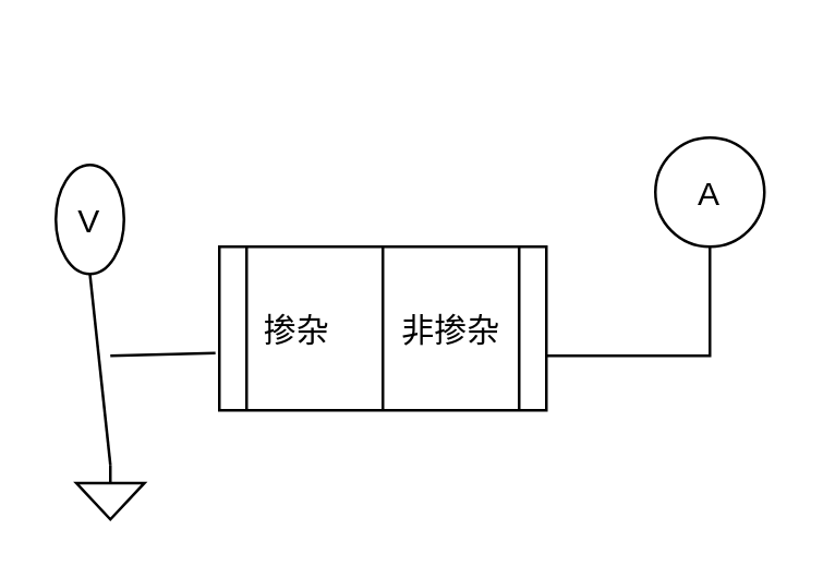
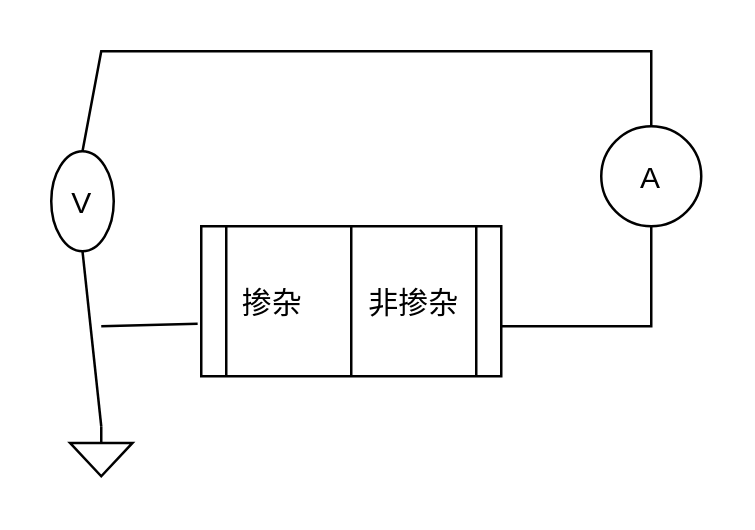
+ <mxCell id="8" value="" style="endArrow=none;rounded=0;entryX=0.5;entryY=0;entryDx=0;entryDy=0;exitX=0.5;exitY=0;exitDx=0;exitDy=0;" edge="1" parent="1" source="3" target="2"><mxGeometry width="50" height="50" relative="1" as="geometry"><mxPoint x="160" y="150" as="sourcePoint" /><mxPoint x="210" y="100" as="targetPoint" /><Array as="points"><mxPoint x="260" y="20" /><mxPoint x="210" y="20" /><mxPoint x="40" y="20" /></Array></mxGeometry></mxCell>
